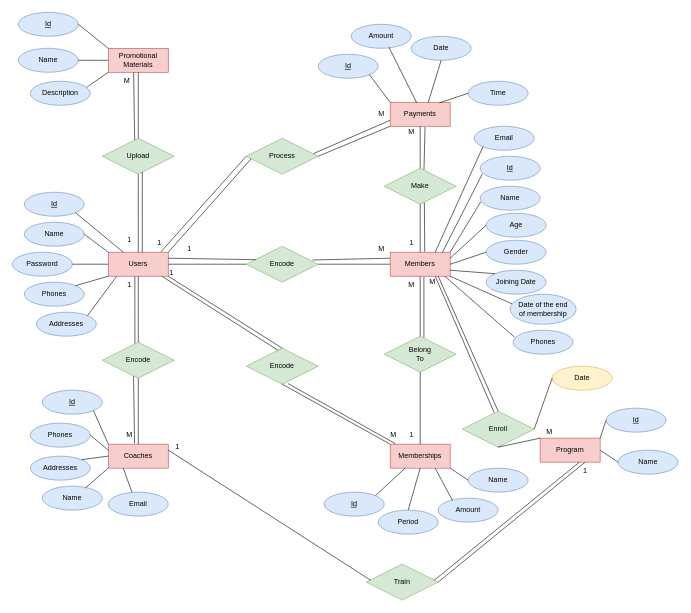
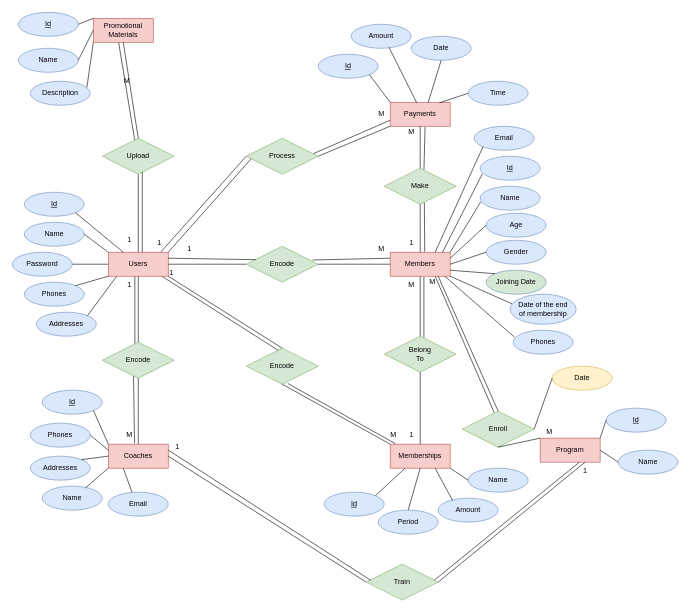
- <mxCell id="35" value="Promotional&lt;br&gt;Materials" style="whiteSpace=wrap;html=1;align=center;fillColor=#f8cecc;strokeColor=#b85450;" parent="1" vertex="1"><mxGeometry x="180" y="80" width="100" height="40" as="geometry" /></mxCell>
+ <mxCell id="35" value="Promotional&lt;br&gt;Materials" style="whiteSpace=wrap;html=1;align=center;fillColor=#f8cecc;strokeColor=#b85450;" parent="1" vertex="1"><mxGeometry x="155" y="30" width="100" height="40" as="geometry" /></mxCell>
- <mxCell id="107" value="Joining Date" style="ellipse;whiteSpace=wrap;html=1;align=center;fillColor=#dae8fc;strokeColor=#6c8ebf;" parent="1" vertex="1"><mxGeometry x="810" y="450" width="100" height="40" as="geometry" /></mxCell>
+ <mxCell id="107" value="Joining Date" style="ellipse;whiteSpace=wrap;html=1;align=center;fillColor=#d5e8d4;strokeColor=#6c8ebf;" parent="1" vertex="1"><mxGeometry x="810" y="450" width="100" height="40" as="geometry" /></mxCell>
+ <mxCell id="126" value="" style="endArrow=none;html=1;rounded=0;exitX=1;exitY=0.5;exitDx=0;exitDy=0;entryX=0;entryY=0.5;entryDx=0;entryDy=0;" parent="1" source="11" target="125" edge="1"><mxGeometry relative="1" as="geometry"><mxPoint x="600" y="810" as="sourcePoint" /><mxPoint x="760" y="810" as="targetPoint" /></mxGeometry></mxCell>
